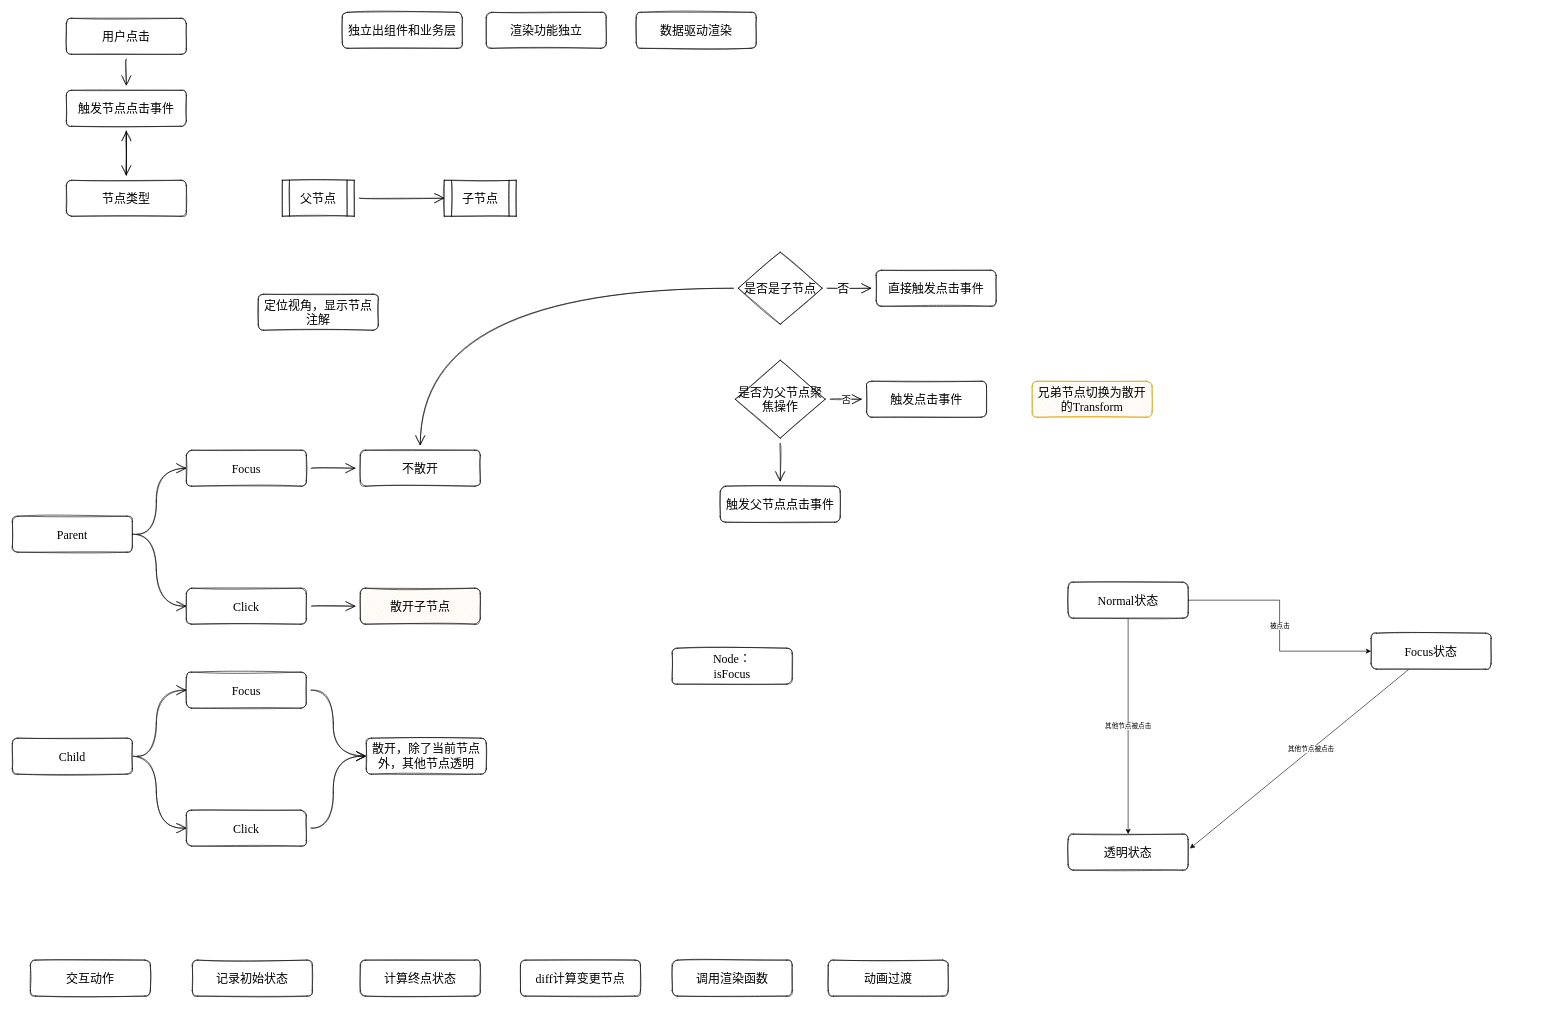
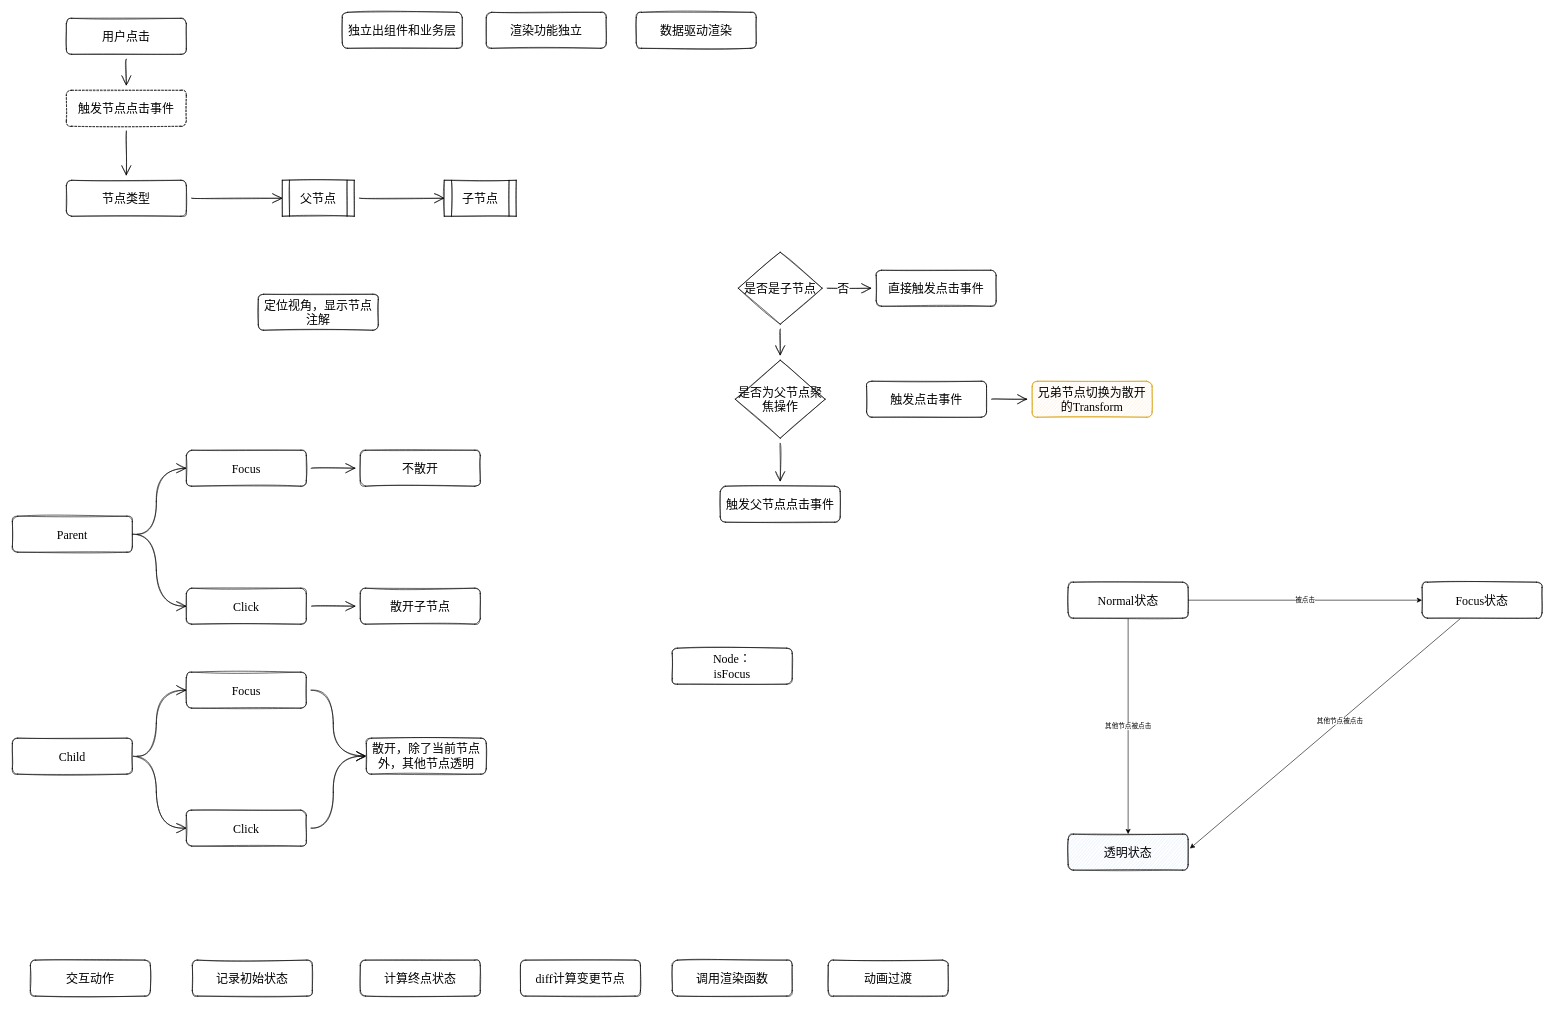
- <mxCell id="5" value="触发节点点击事件" style="rounded=1;whiteSpace=wrap;html=1;sketch=1;hachureGap=4;fontFamily=Architects Daughter;fontSource=https%3A%2F%2Ffonts.googleapis.com%2Fcss%3Ffamily%3DArchitects%2BDaughter;fontSize=20;" parent="1" vertex="1"><mxGeometry x="110" y="150" width="200" height="60" as="geometry" /></mxCell>
+ <mxCell id="5" value="触发节点点击事件" style="rounded=1;whiteSpace=wrap;html=1;sketch=1;hachureGap=4;fontFamily=Architects Daughter;fontSource=https%3A%2F%2Ffonts.googleapis.com%2Fcss%3Ffamily%3DArchitects%2BDaughter;fontSize=20;dashed=1;" parent="1" vertex="1"><mxGeometry x="110" y="150" width="200" height="60" as="geometry" /></mxCell>
- <mxCell id="20" style="edgeStyle=orthogonalEdgeStyle;curved=1;rounded=0;sketch=1;hachureGap=4;orthogonalLoop=1;jettySize=auto;html=1;fontFamily=Architects Daughter;fontSource=https%3A%2F%2Ffonts.googleapis.com%2Fcss%3Ffamily%3DArchitects%2BDaughter;fontSize=16;endArrow=open;startSize=14;endSize=14;sourcePerimeterSpacing=8;targetPerimeterSpacing=8;" parent="1" source="21" target="5" edge="1"><mxGeometry relative="1" as="geometry" /></mxCell>
+ <mxCell id="20" style="edgeStyle=orthogonalEdgeStyle;curved=1;rounded=0;sketch=1;hachureGap=4;orthogonalLoop=1;jettySize=auto;html=1;entryX=0;entryY=0.5;entryDx=0;entryDy=0;fontFamily=Architects Daughter;fontSource=https%3A%2F%2Ffonts.googleapis.com%2Fcss%3Ffamily%3DArchitects%2BDaughter;fontSize=16;endArrow=open;startSize=14;endSize=14;sourcePerimeterSpacing=8;targetPerimeterSpacing=8;" parent="1" source="21" target="23" edge="1"><mxGeometry relative="1" as="geometry" /></mxCell>
- <mxCell id="8" value="" style="edgeStyle=orthogonalEdgeStyle;curved=1;rounded=0;sketch=1;hachureGap=4;orthogonalLoop=1;jettySize=auto;html=1;fontFamily=Architects Daughter;fontSource=https%3A%2F%2Ffonts.googleapis.com%2Fcss%3Ffamily%3DArchitects%2BDaughter;fontSize=16;endArrow=open;startSize=14;endSize=14;sourcePerimeterSpacing=8;targetPerimeterSpacing=8;" parent="1" source="9" target="30" edge="1"><mxGeometry relative="1" as="geometry" /></mxCell>
+ <mxCell id="8" value="" style="edgeStyle=orthogonalEdgeStyle;curved=1;rounded=0;sketch=1;hachureGap=4;orthogonalLoop=1;jettySize=auto;html=1;fontFamily=Architects Daughter;fontSource=https%3A%2F%2Ffonts.googleapis.com%2Fcss%3Ffamily%3DArchitects%2BDaughter;fontSize=16;endArrow=open;startSize=14;endSize=14;sourcePerimeterSpacing=8;targetPerimeterSpacing=8;" parent="1" source="9" target="13" edge="1"><mxGeometry relative="1" as="geometry" /></mxCell>
- <mxCell id="12" value="否" style="edgeStyle=orthogonalEdgeStyle;curved=1;rounded=0;sketch=1;hachureGap=4;orthogonalLoop=1;jettySize=auto;html=1;fontFamily=Architects Daughter;fontSource=https%3A%2F%2Ffonts.googleapis.com%2Fcss%3Ffamily%3DArchitects%2BDaughter;fontSize=16;endArrow=open;startSize=14;endSize=14;sourcePerimeterSpacing=8;targetPerimeterSpacing=8;" parent="1" source="13" target="16" edge="1"><mxGeometry relative="1" as="geometry" /></mxCell>
+ <mxCell id="15" value="" style="edgeStyle=orthogonalEdgeStyle;curved=1;rounded=0;sketch=1;hachureGap=4;orthogonalLoop=1;jettySize=auto;html=1;fontFamily=Architects Daughter;fontSource=https%3A%2F%2Ffonts.googleapis.com%2Fcss%3Ffamily%3DArchitects%2BDaughter;fontSize=16;endArrow=open;startSize=14;endSize=14;sourcePerimeterSpacing=8;targetPerimeterSpacing=8;" parent="1" source="16" target="17" edge="1"><mxGeometry relative="1" as="geometry" /></mxCell>
- <mxCell id="31" value="散开子节点" style="rounded=1;whiteSpace=wrap;html=1;sketch=1;hachureGap=4;fontFamily=Architects Daughter;fontSource=https%3A%2F%2Ffonts.googleapis.com%2Fcss%3Ffamily%3DArchitects%2BDaughter;fontSize=20;fillColor=#ffe6cc;" parent="1" vertex="1"><mxGeometry x="600" y="980" width="200" height="60" as="geometry" /></mxCell>
+ <mxCell id="31" value="散开子节点" style="rounded=1;whiteSpace=wrap;html=1;sketch=1;hachureGap=4;fontFamily=Architects Daughter;fontSource=https%3A%2F%2Ffonts.googleapis.com%2Fcss%3Ffamily%3DArchitects%2BDaughter;fontSize=20;" parent="1" vertex="1"><mxGeometry x="600" y="980" width="200" height="60" as="geometry" /></mxCell>
- <mxCell id="57" value="Focus状态" style="rounded=1;whiteSpace=wrap;html=1;sketch=1;hachureGap=4;fontFamily=Architects Daughter;fontSource=https%3A%2F%2Ffonts.googleapis.com%2Fcss%3Ffamily%3DArchitects%2BDaughter;fontSize=20;" vertex="1" parent="1"><mxGeometry x="2285" y="1055" width="200" height="60" as="geometry" /></mxCell>
+ <mxCell id="57" value="Focus状态" style="rounded=1;whiteSpace=wrap;html=1;sketch=1;hachureGap=4;fontFamily=Architects Daughter;fontSource=https%3A%2F%2Ffonts.googleapis.com%2Fcss%3Ffamily%3DArchitects%2BDaughter;fontSize=20;" vertex="1" parent="1"><mxGeometry x="2370" y="970" width="200" height="60" as="geometry" /></mxCell>
- <mxCell id="54" value="透明状态" style="rounded=1;whiteSpace=wrap;html=1;sketch=1;hachureGap=4;fontFamily=Architects Daughter;fontSource=https%3A%2F%2Ffonts.googleapis.com%2Fcss%3Ffamily%3DArchitects%2BDaughter;fontSize=20;" vertex="1" parent="1"><mxGeometry x="1780" y="1390" width="200" height="60" as="geometry" /></mxCell>
+ <mxCell id="54" value="透明状态" style="rounded=1;whiteSpace=wrap;html=1;sketch=1;hachureGap=4;fontFamily=Architects Daughter;fontSource=https%3A%2F%2Ffonts.googleapis.com%2Fcss%3Ffamily%3DArchitects%2BDaughter;fontSize=20;fillColor=#dae8fc;" vertex="1" parent="1"><mxGeometry x="1780" y="1390" width="200" height="60" as="geometry" /></mxCell>
